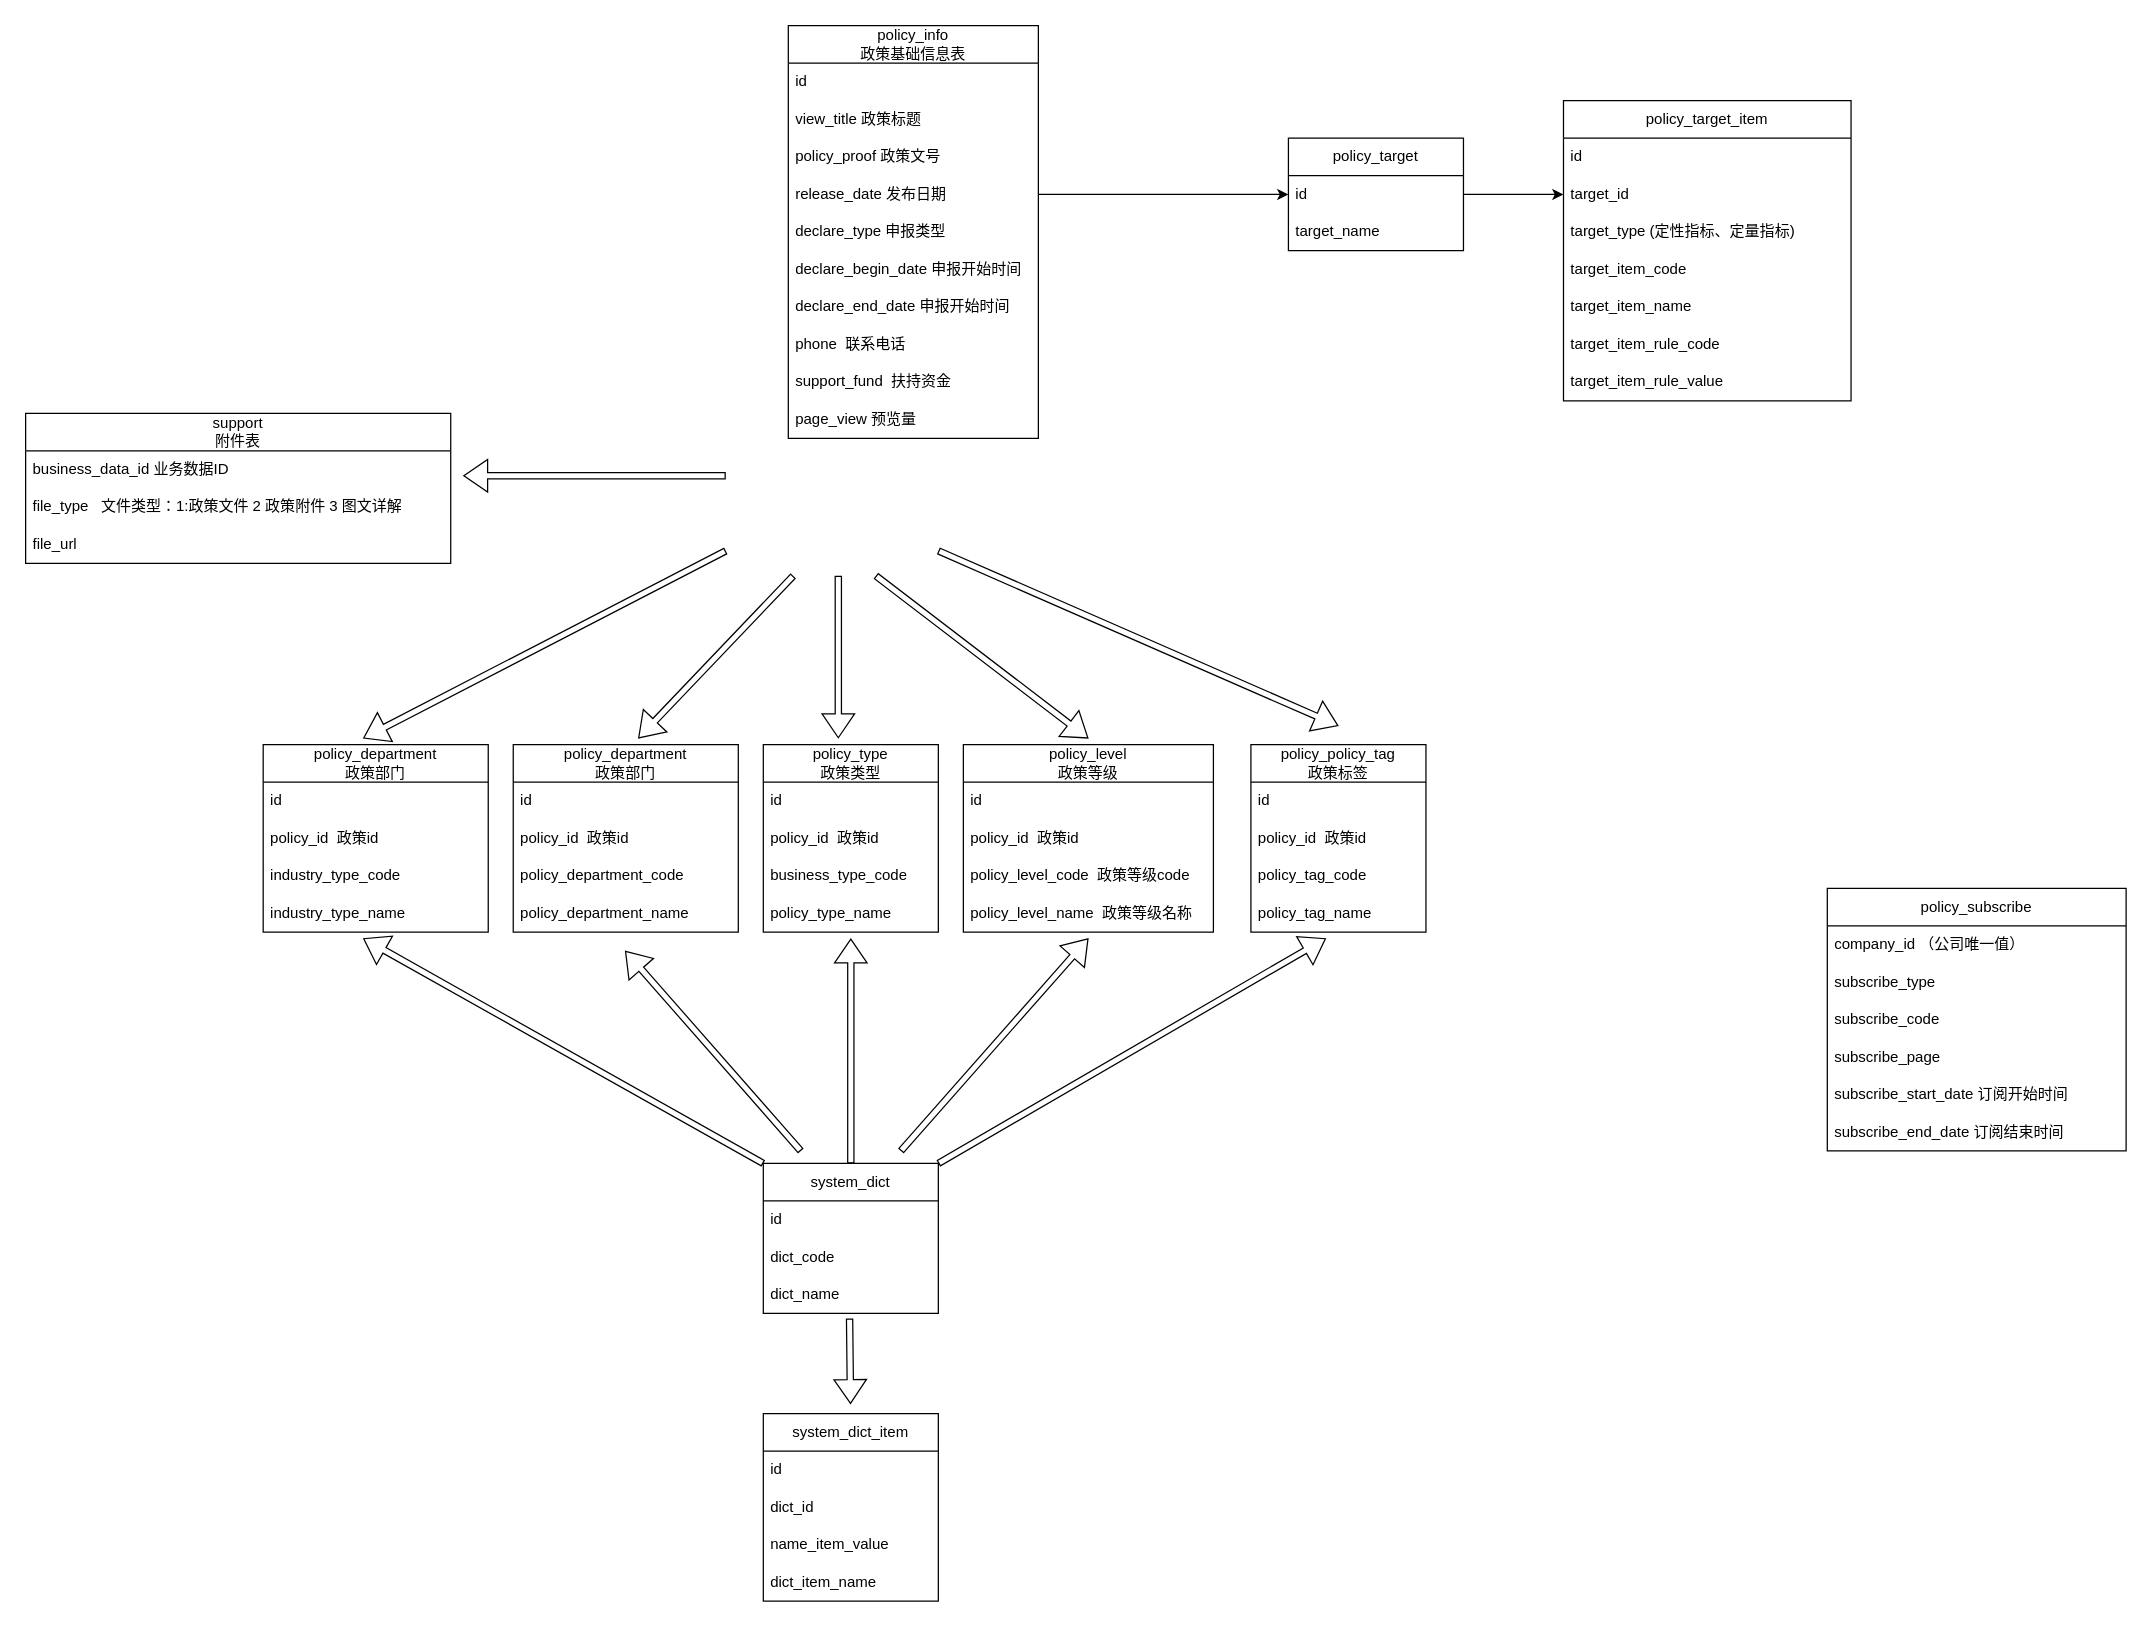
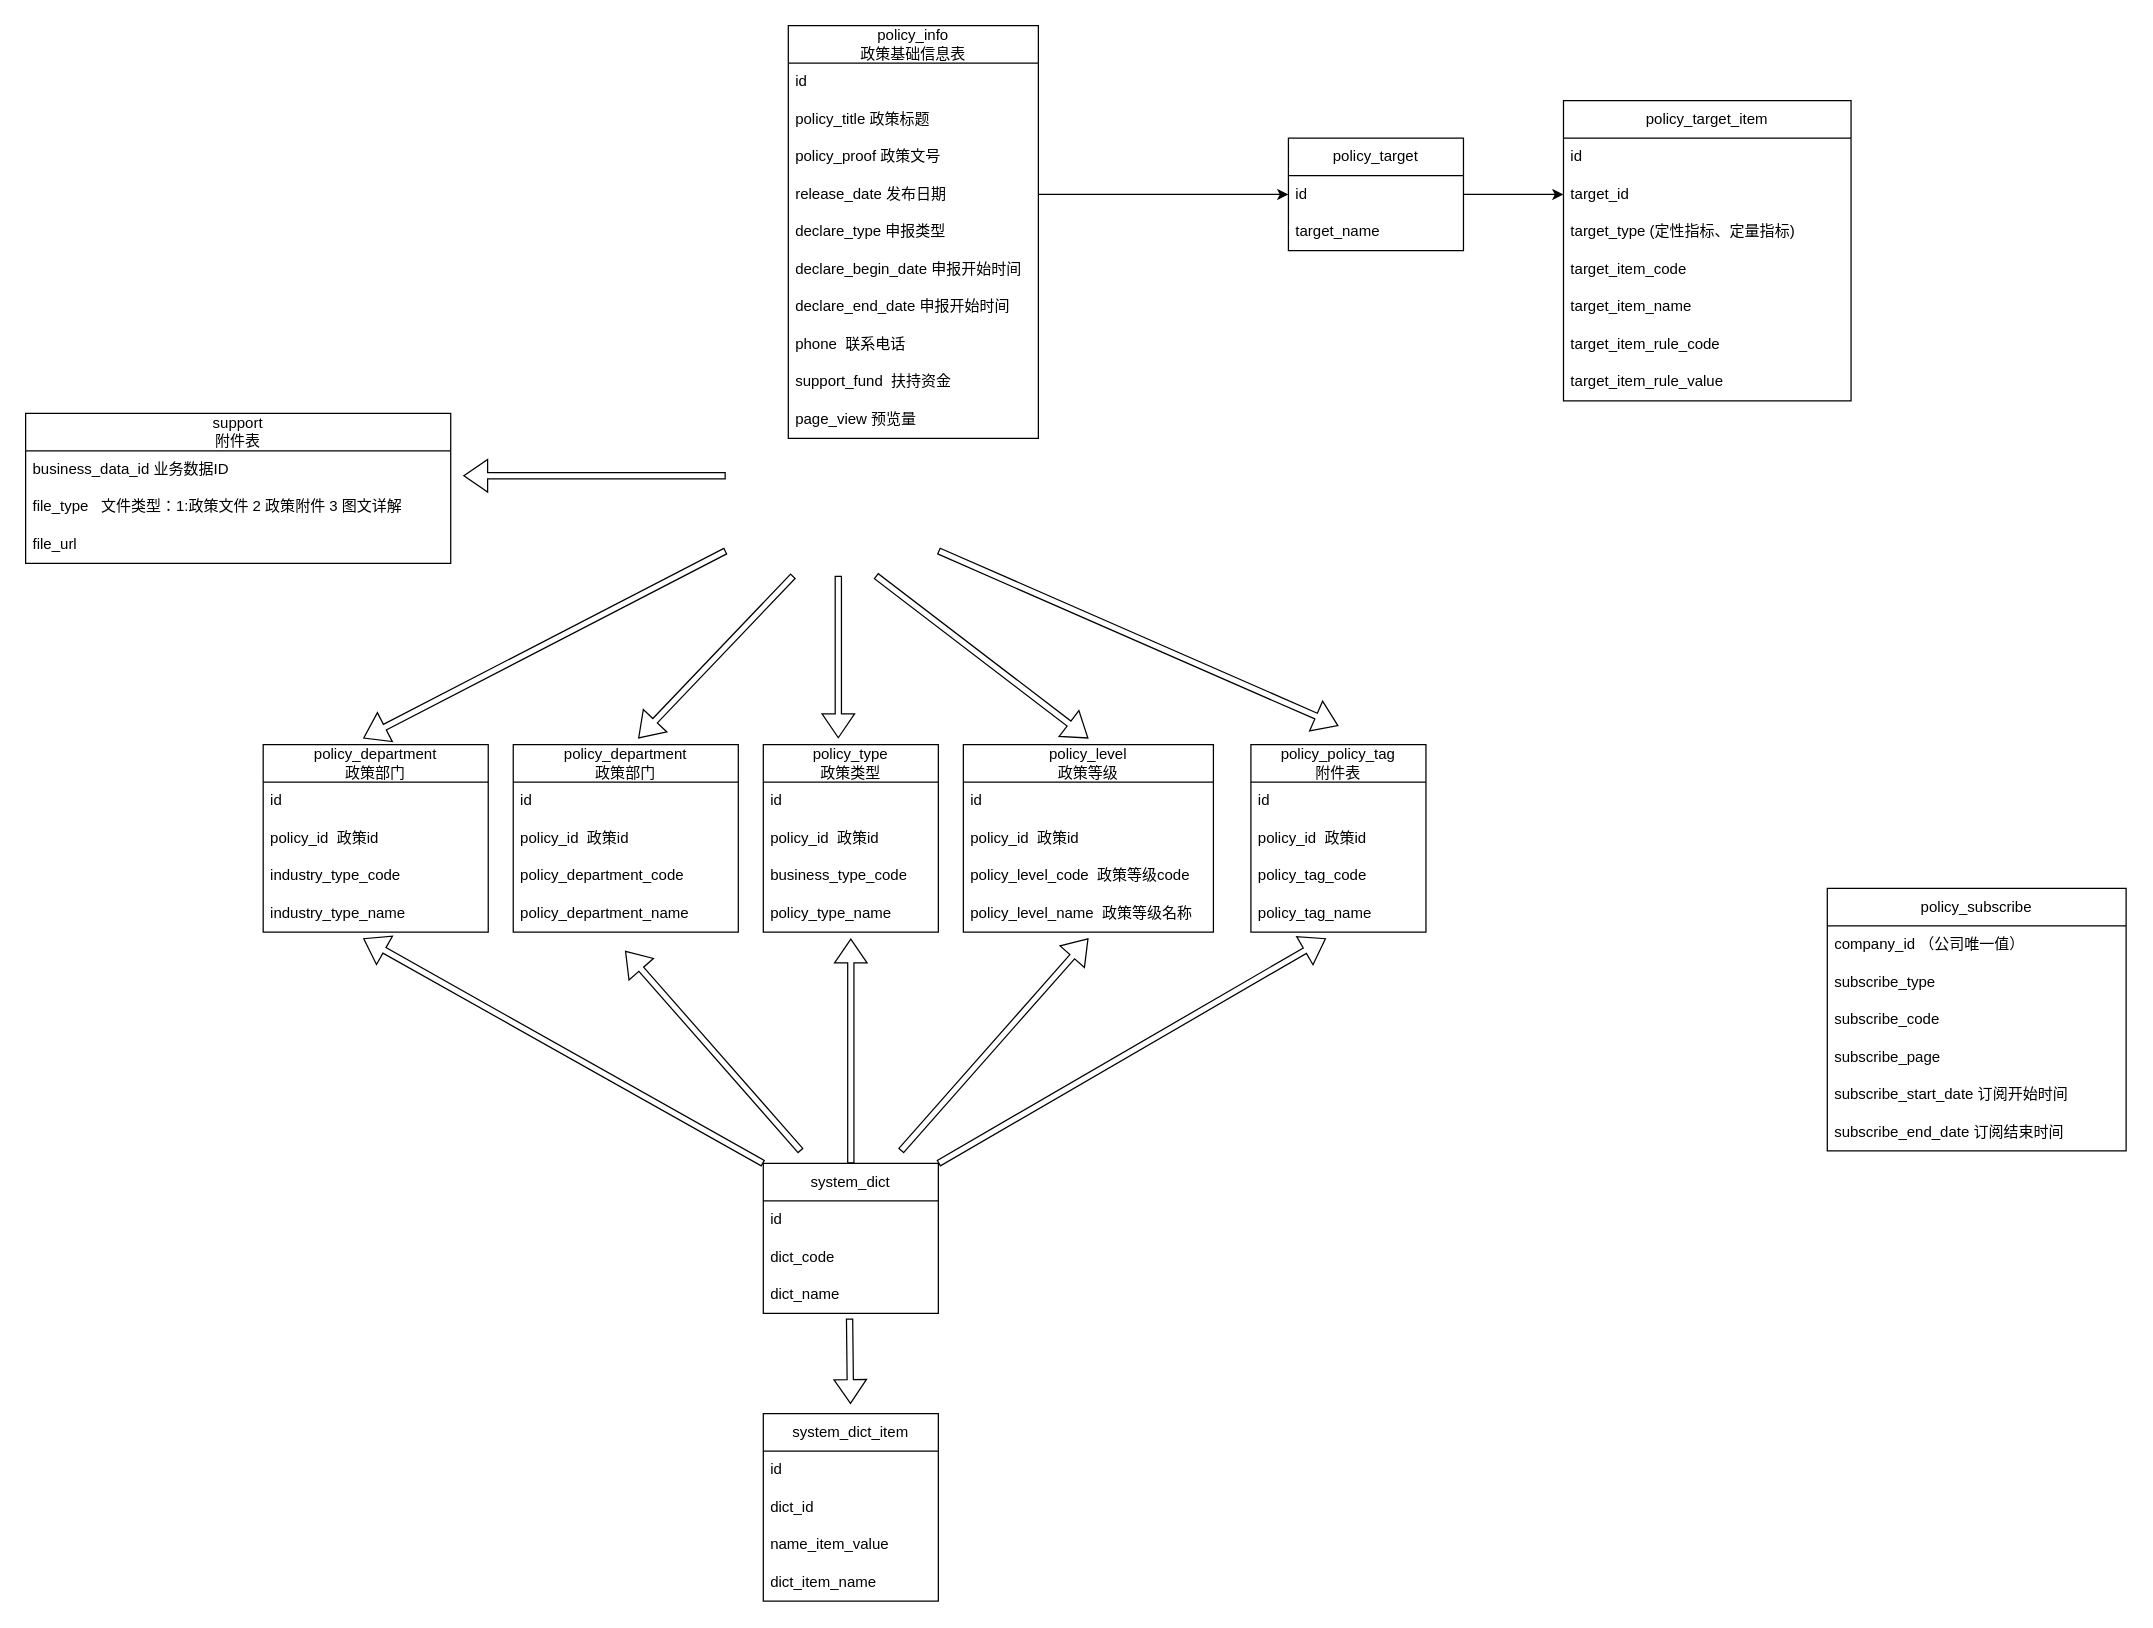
- <mxCell id="4" value="view_title&amp;nbsp;政策标题" style="text;strokeColor=none;fillColor=none;align=left;verticalAlign=middle;spacingLeft=4;spacingRight=4;overflow=hidden;points=[[0,0.5],[1,0.5]];portConstraint=eastwest;rotatable=0;whiteSpace=wrap;html=1;" vertex="1" parent="2"><mxGeometry y="60" width="200" height="30" as="geometry" /></mxCell>
+ <mxCell id="4" value="policy_title&amp;nbsp;政策标题" style="text;strokeColor=none;fillColor=none;align=left;verticalAlign=middle;spacingLeft=4;spacingRight=4;overflow=hidden;points=[[0,0.5],[1,0.5]];portConstraint=eastwest;rotatable=0;whiteSpace=wrap;html=1;" vertex="1" parent="2"><mxGeometry y="60" width="200" height="30" as="geometry" /></mxCell>
- <mxCell id="22" value="policy_policy_tag&lt;br&gt;政策标签" style="swimlane;fontStyle=0;childLayout=stackLayout;horizontal=1;startSize=30;horizontalStack=0;resizeParent=1;resizeParentMax=0;resizeLast=0;collapsible=1;marginBottom=0;whiteSpace=wrap;html=1;" vertex="1" parent="1"><mxGeometry x="1000" y="595" width="140" height="150" as="geometry" /></mxCell>
+ <mxCell id="22" value="policy_policy_tag&lt;br&gt;附件表" style="swimlane;fontStyle=0;childLayout=stackLayout;horizontal=1;startSize=30;horizontalStack=0;resizeParent=1;resizeParentMax=0;resizeLast=0;collapsible=1;marginBottom=0;whiteSpace=wrap;html=1;" vertex="1" parent="1"><mxGeometry x="1000" y="595" width="140" height="150" as="geometry" /></mxCell>
